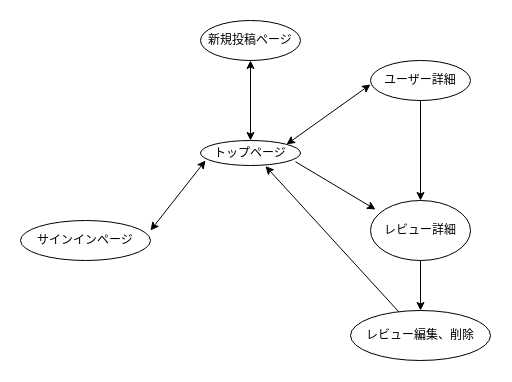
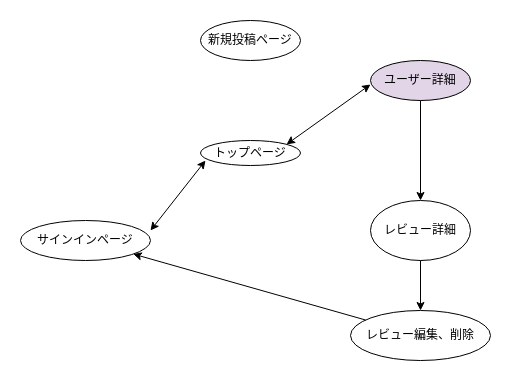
- <mxCell id="3" value="ユーザー詳細" style="ellipse;whiteSpace=wrap;html=1;align=center;" vertex="1" parent="1"><mxGeometry x="370" y="60" width="100" height="40" as="geometry" /></mxCell>
+ <mxCell id="3" value="ユーザー詳細" style="ellipse;whiteSpace=wrap;html=1;align=center;fillColor=#e1d5e7;" vertex="1" parent="1"><mxGeometry x="370" y="60" width="100" height="40" as="geometry" /></mxCell>
- <mxCell id="12" value="" style="endArrow=classic;startArrow=classic;html=1;entryX=0.5;entryY=1;entryDx=0;entryDy=0;exitX=0.5;exitY=0;exitDx=0;exitDy=0;" edge="1" parent="1" source="2" target="5"><mxGeometry width="50" height="50" relative="1" as="geometry"><mxPoint x="300" y="280" as="sourcePoint" /><mxPoint x="350" y="230" as="targetPoint" /><Array as="points" /></mxGeometry></mxCell>
- <mxCell id="8" value="" style="endArrow=classic;html=1;entryX=0.05;entryY=0.15;entryDx=0;entryDy=0;entryPerimeter=0;exitX=0.95;exitY=0.85;exitDx=0;exitDy=0;exitPerimeter=0;" edge="1" parent="1" source="2" target="4"><mxGeometry width="50" height="50" relative="1" as="geometry"><mxPoint x="300" y="280" as="sourcePoint" /><mxPoint x="350" y="230" as="targetPoint" /></mxGeometry></mxCell>
- <mxCell id="9" value="" style="endArrow=classic;html=1;entryX=0.65;entryY=1.025;entryDx=0;entryDy=0;entryPerimeter=0;" edge="1" parent="1" source="7" target="2"><mxGeometry width="50" height="50" relative="1" as="geometry"><mxPoint x="300" y="280" as="sourcePoint" /><mxPoint x="260" y="190" as="targetPoint" /></mxGeometry></mxCell>
+ <mxCell id="9" value="" style="endArrow=classic;html=1;" edge="1" parent="1" source="7" target="6"><mxGeometry width="50" height="50" relative="1" as="geometry"><mxPoint x="300" y="280" as="sourcePoint" /><mxPoint x="260" y="190" as="targetPoint" /></mxGeometry></mxCell>
